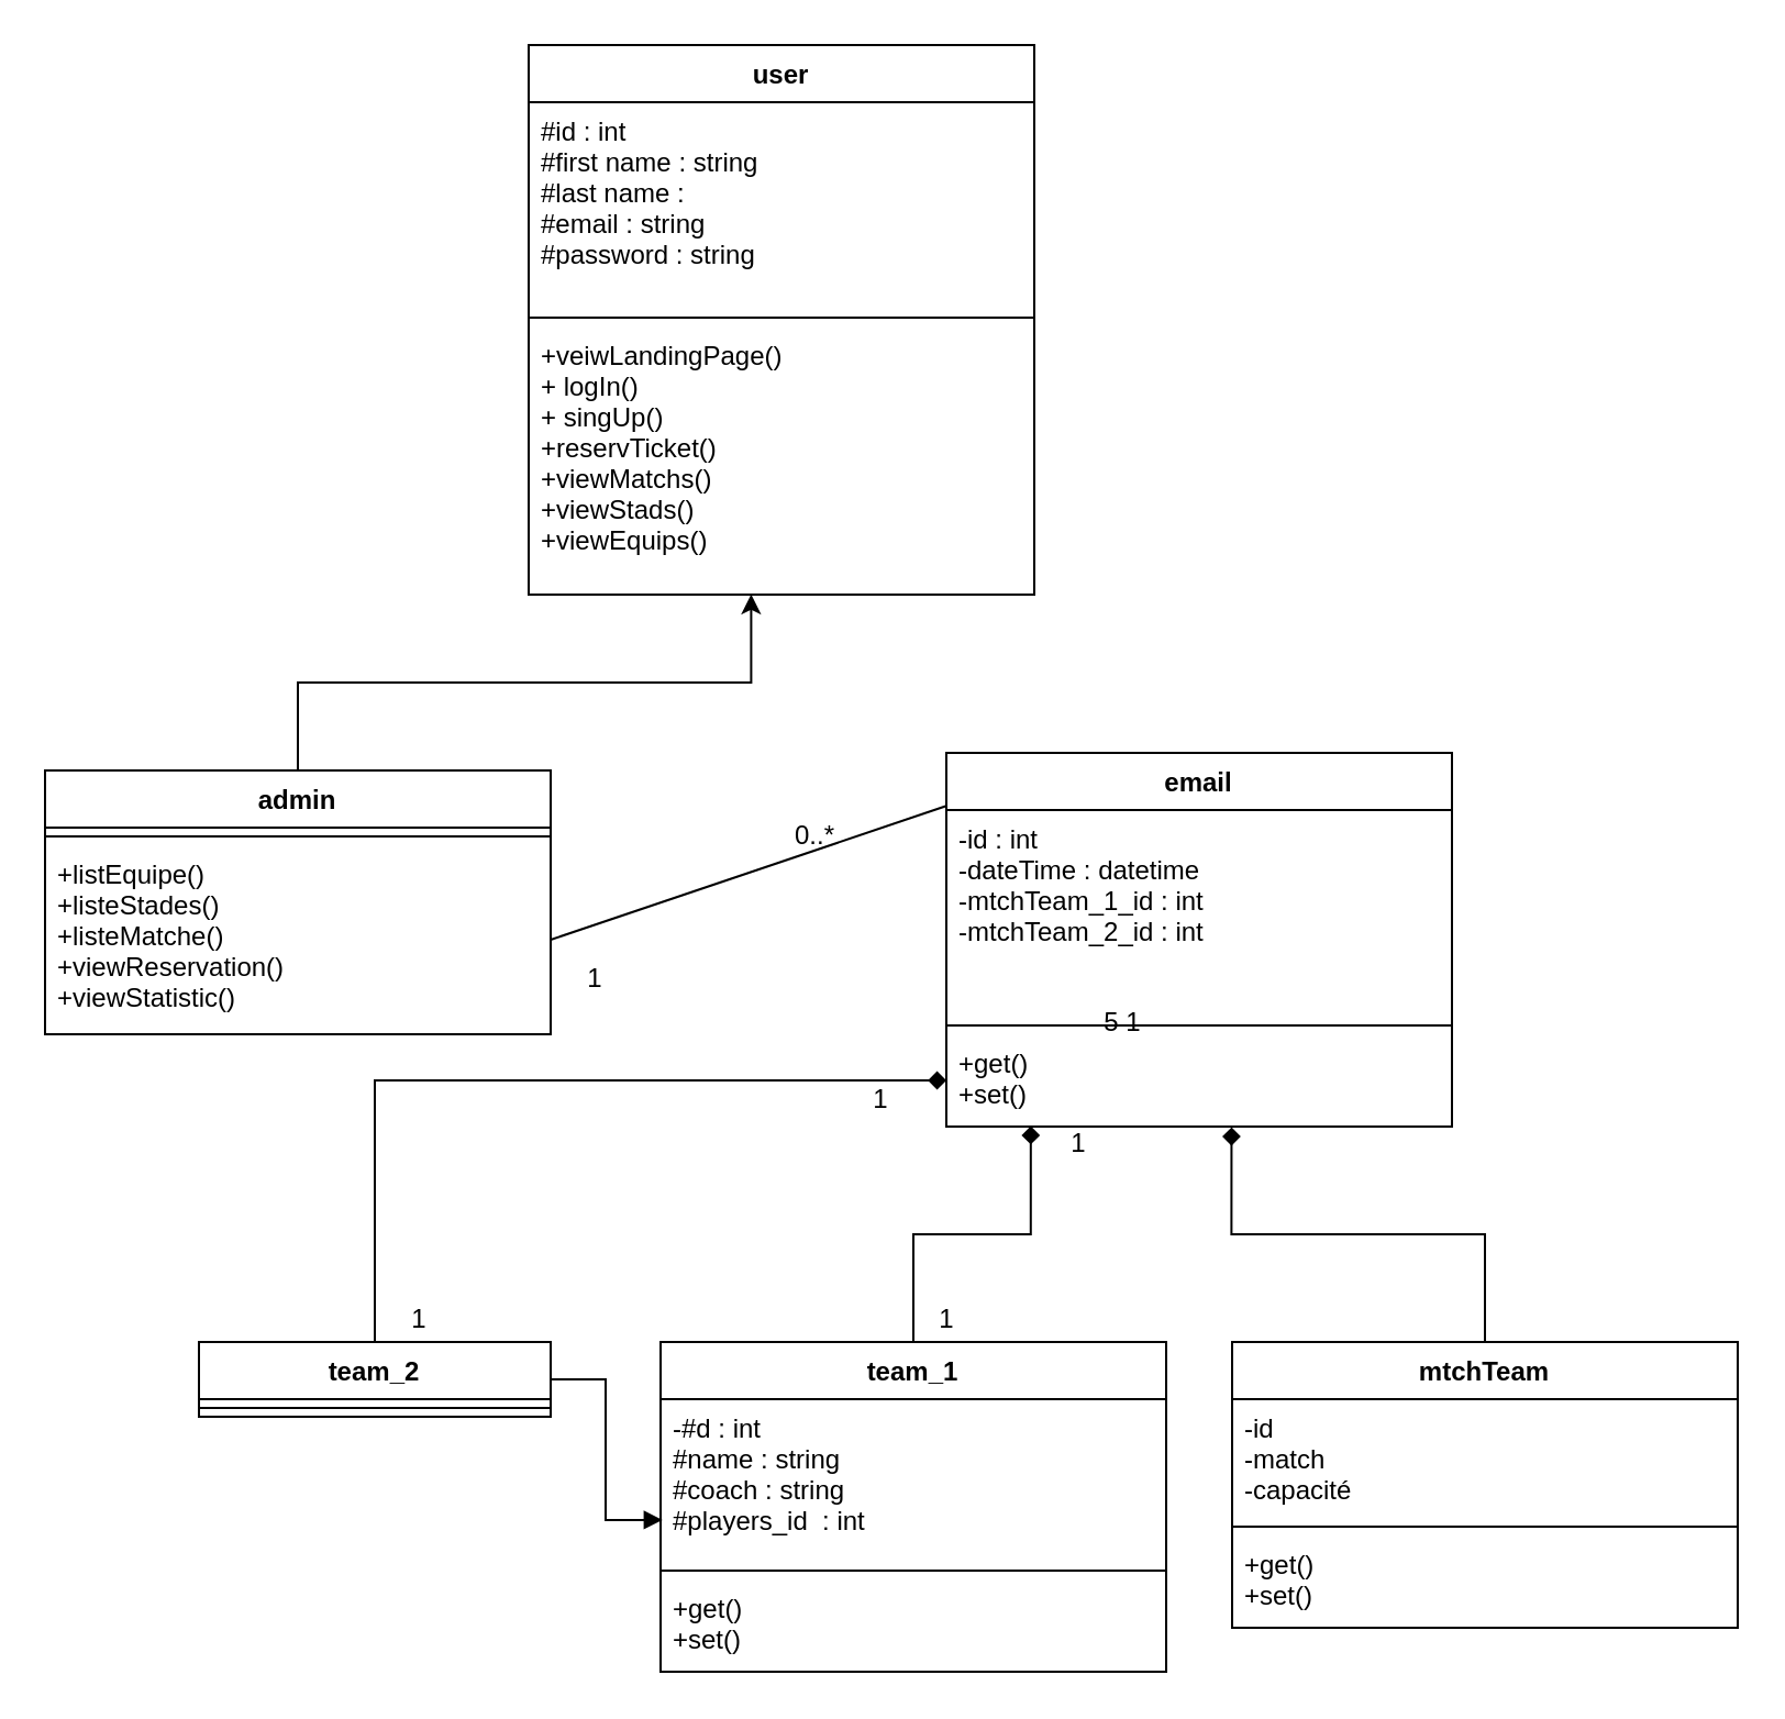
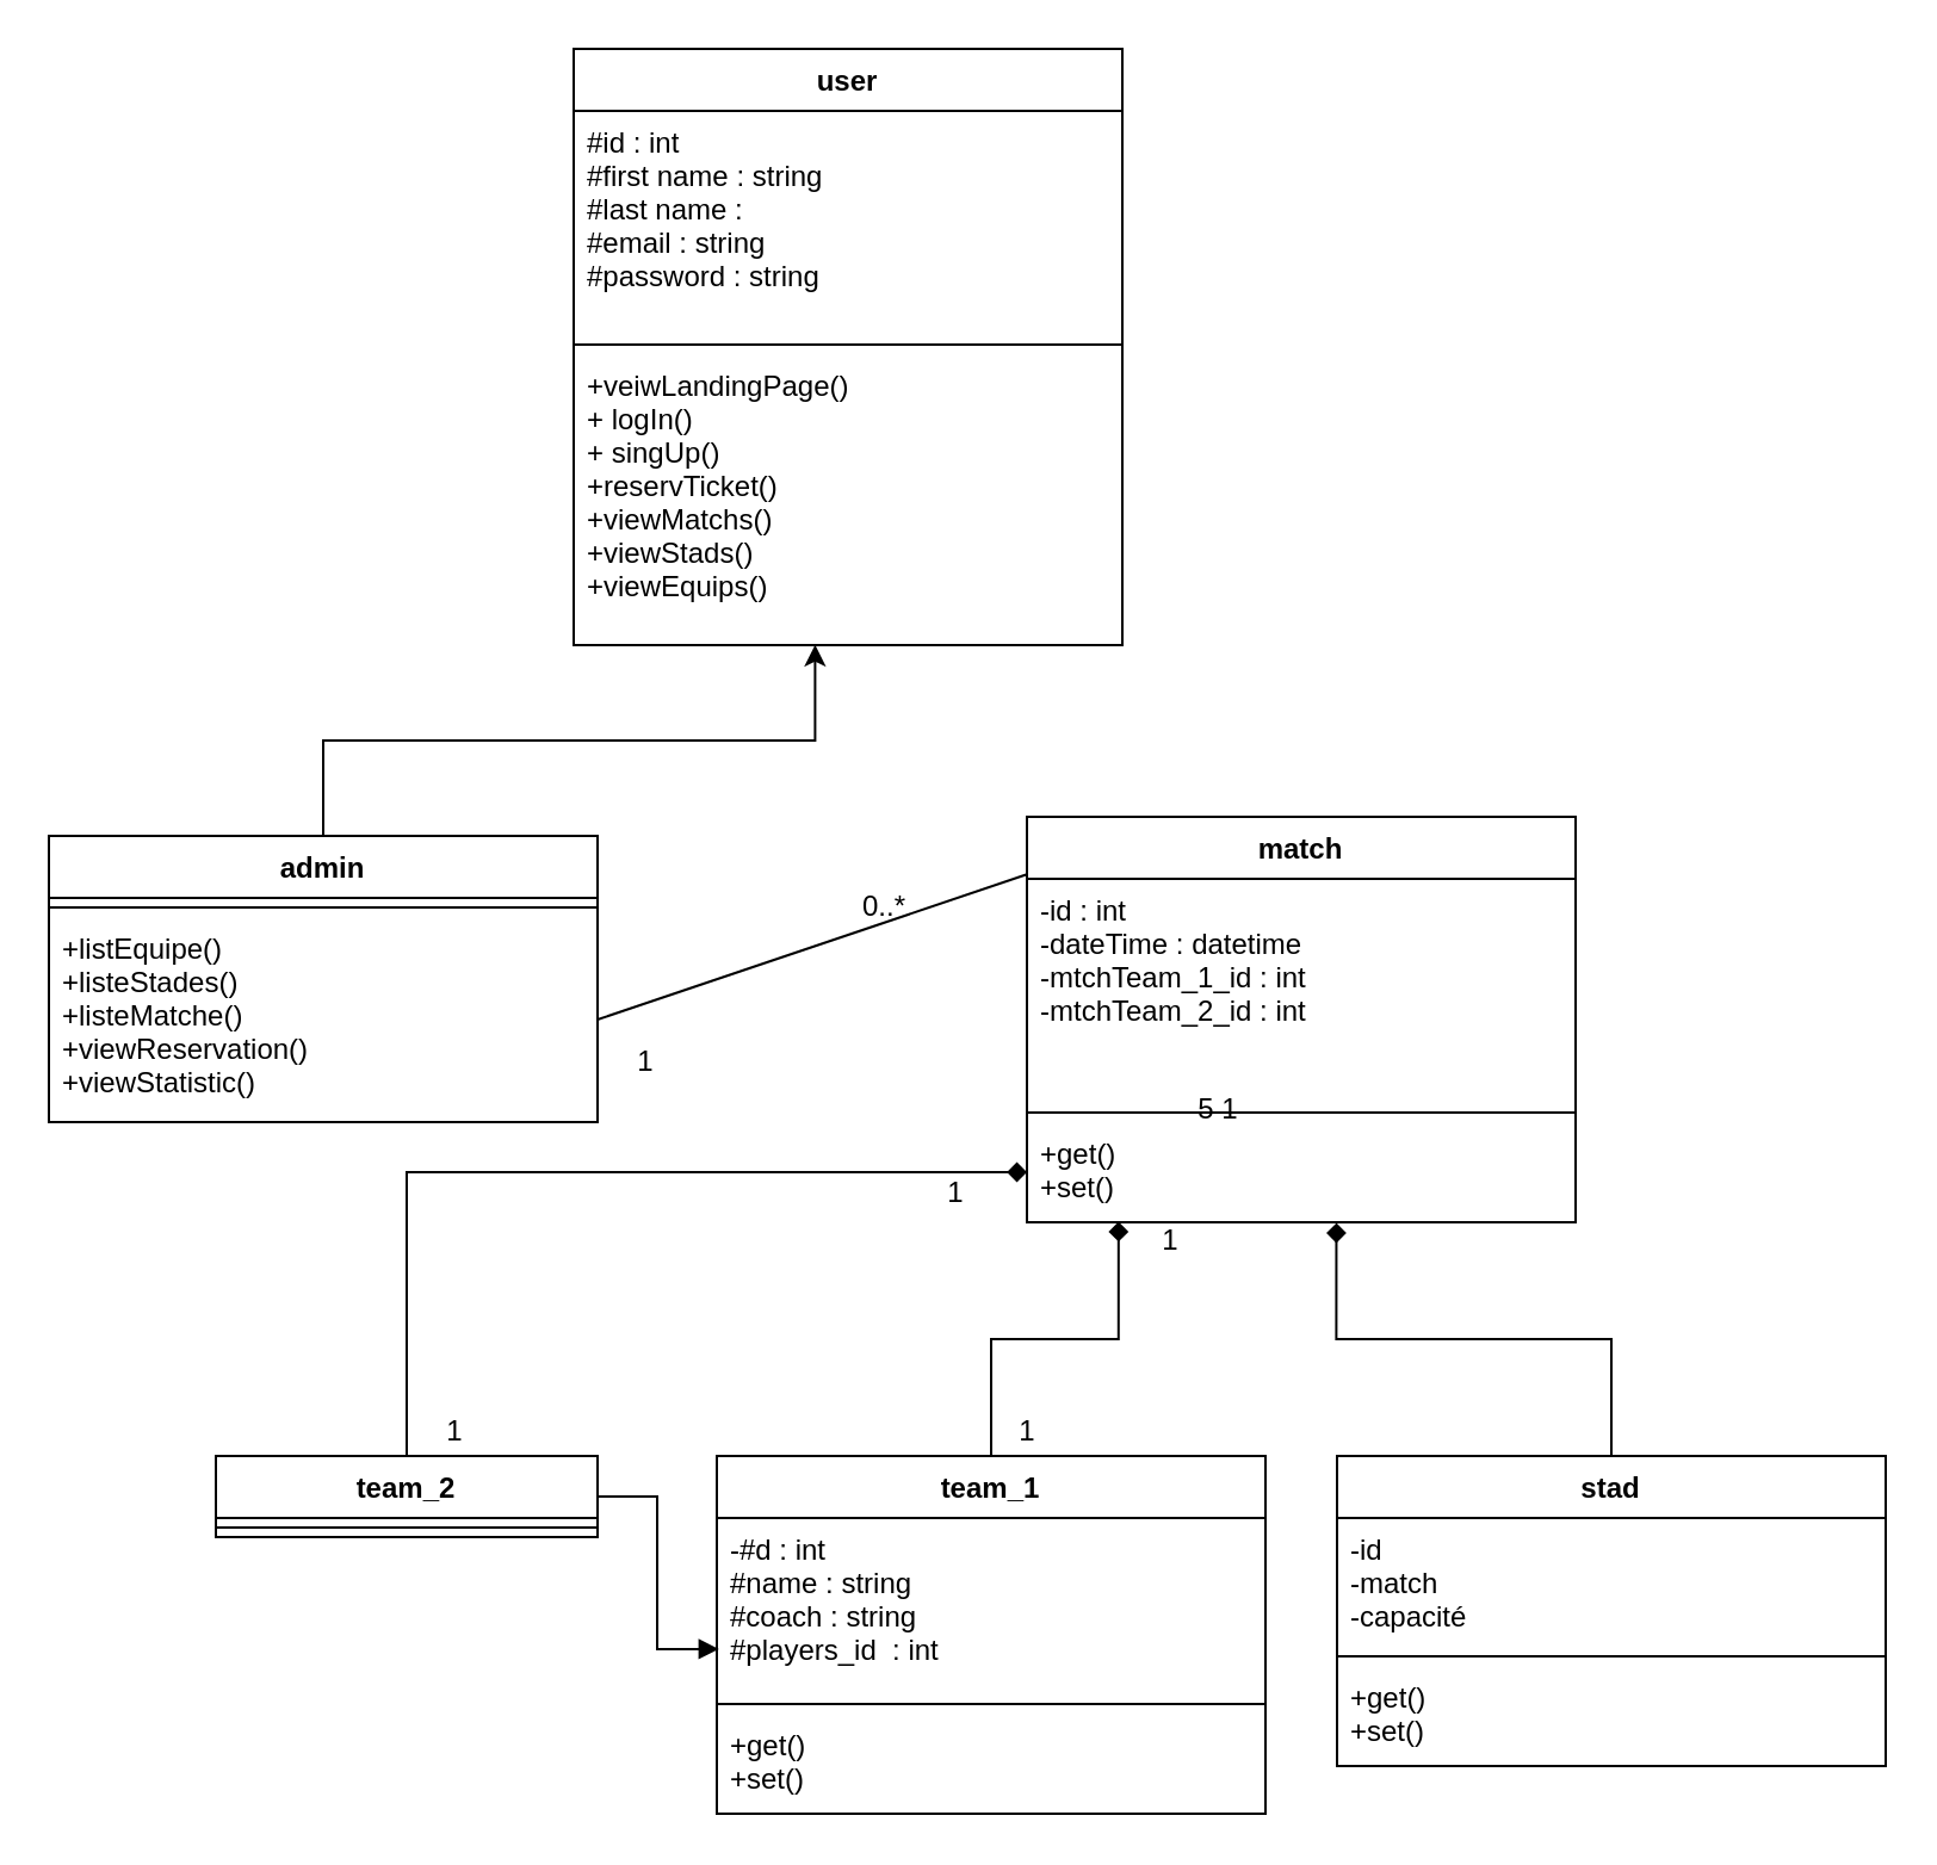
- <mxCell id="24" value="email" style="swimlane;fontStyle=1;align=center;verticalAlign=top;childLayout=stackLayout;horizontal=1;startSize=26;horizontalStack=0;resizeParent=1;resizeParentMax=0;resizeLast=0;collapsible=1;marginBottom=0;" vertex="1" parent="1"><mxGeometry x="430" y="342" width="230" height="170" as="geometry" /></mxCell>
+ <mxCell id="24" value="match" style="swimlane;fontStyle=1;align=center;verticalAlign=top;childLayout=stackLayout;horizontal=1;startSize=26;horizontalStack=0;resizeParent=1;resizeParentMax=0;resizeLast=0;collapsible=1;marginBottom=0;" vertex="1" parent="1"><mxGeometry x="430" y="342" width="230" height="170" as="geometry" /></mxCell>
- <mxCell id="13" value="mtchTeam" style="swimlane;fontStyle=1;align=center;verticalAlign=top;childLayout=stackLayout;horizontal=1;startSize=26;horizontalStack=0;resizeParent=1;resizeParentMax=0;resizeLast=0;collapsible=1;marginBottom=0;" vertex="1" parent="1"><mxGeometry x="560" y="610" width="230" height="130" as="geometry" /></mxCell>
+ <mxCell id="13" value="stad" style="swimlane;fontStyle=1;align=center;verticalAlign=top;childLayout=stackLayout;horizontal=1;startSize=26;horizontalStack=0;resizeParent=1;resizeParentMax=0;resizeLast=0;collapsible=1;marginBottom=0;" vertex="1" parent="1"><mxGeometry x="560" y="610" width="230" height="130" as="geometry" /></mxCell>
